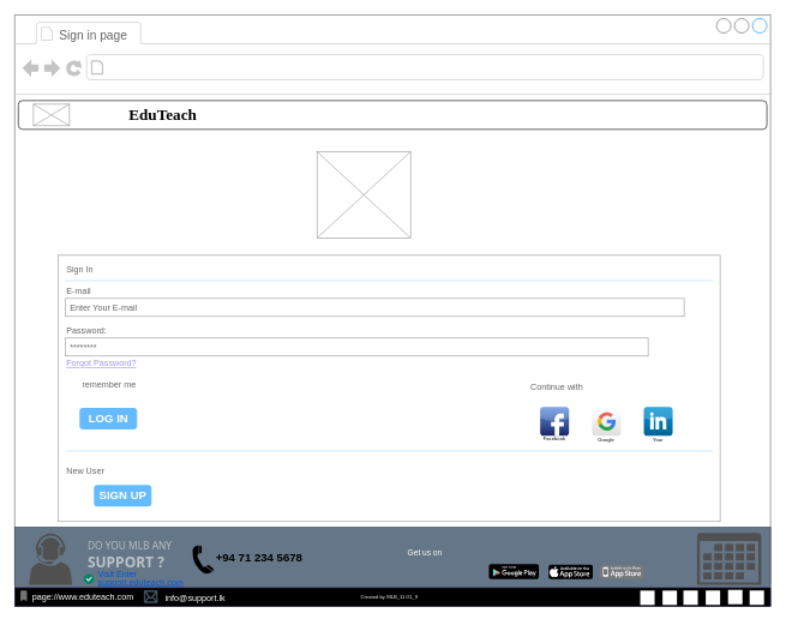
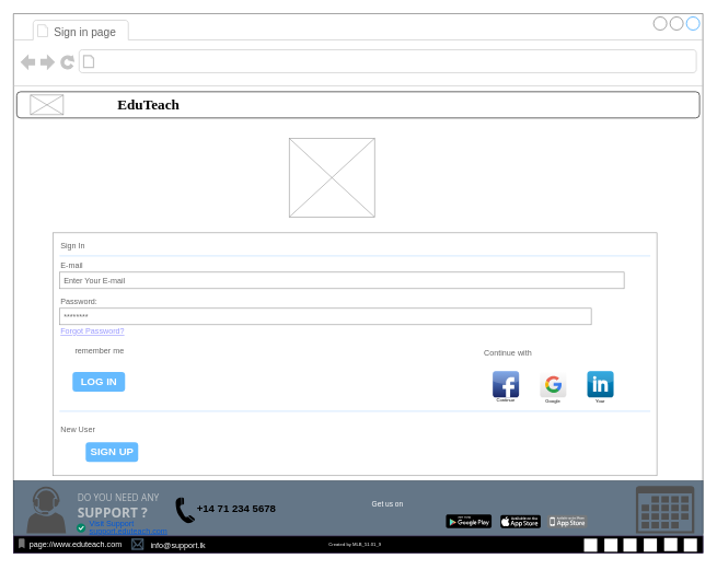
- <mxCell id="16" value="&lt;font style=&quot;font-size: 7px;&quot;&gt;Facebook&lt;/font&gt;" style="text;html=1;strokeColor=none;fillColor=none;align=center;verticalAlign=middle;whiteSpace=wrap;rounded=0;" parent="4" vertex="1"><mxGeometry x="660" y="243" width="60" height="22.36" as="geometry" /></mxCell>
+ <mxCell id="16" value="&lt;font style=&quot;font-size: 7px;&quot;&gt;Continue&lt;/font&gt;" style="text;html=1;strokeColor=none;fillColor=none;align=center;verticalAlign=middle;whiteSpace=wrap;rounded=0;" parent="4" vertex="1"><mxGeometry x="660" y="243" width="60" height="22.36" as="geometry" /></mxCell>
- <mxCell id="33" value="&lt;p style=&quot;line-height: 90%;&quot;&gt;&lt;/p&gt;&lt;div style=&quot;text-align: left; line-height: 40%; font-size: 11px;&quot;&gt;&lt;p style=&quot;margin: 0px 0px 10px; color: rgb(189, 195, 199); font-family: &amp;quot;Open Sans&amp;quot;, sans-serif; font-size: 14px; line-height: 40%;&quot; dir=&quot;ltr&quot;&gt;&lt;span style=&quot;background-color: rgb(100, 118, 135);&quot;&gt;DO YOU MLB ANY&lt;/span&gt;&lt;/p&gt;&lt;p style=&quot;margin: 0px 0px 10px; color: rgb(189, 195, 199); font-family: &amp;quot;Open Sans&amp;quot;, sans-serif; font-size: 2rem; line-height: 40%;&quot;&gt;&lt;span style=&quot;font-weight: 700; font-size: 20px; background-color: rgb(100, 118, 135);&quot;&gt;SUPPORT ?&lt;/span&gt;&lt;/p&gt;&lt;/div&gt;&lt;p&gt;&lt;/p&gt;" style="text;html=1;strokeColor=none;fillColor=none;align=center;verticalAlign=middle;whiteSpace=wrap;rounded=0;" parent="1" vertex="1"><mxGeometry x="100" y="735.5" width="160" height="71.5" as="geometry" /></mxCell>
+ <mxCell id="33" value="&lt;p style=&quot;line-height: 90%;&quot;&gt;&lt;/p&gt;&lt;div style=&quot;text-align: left; line-height: 40%; font-size: 11px;&quot;&gt;&lt;p style=&quot;margin: 0px 0px 10px; color: rgb(189, 195, 199); font-family: &amp;quot;Open Sans&amp;quot;, sans-serif; font-size: 14px; line-height: 40%;&quot; dir=&quot;ltr&quot;&gt;&lt;span style=&quot;background-color: rgb(100, 118, 135);&quot;&gt;DO YOU NEED ANY&lt;/span&gt;&lt;/p&gt;&lt;p style=&quot;margin: 0px 0px 10px; color: rgb(189, 195, 199); font-family: &amp;quot;Open Sans&amp;quot;, sans-serif; font-size: 2rem; line-height: 40%;&quot;&gt;&lt;span style=&quot;font-weight: 700; font-size: 20px; background-color: rgb(100, 118, 135);&quot;&gt;SUPPORT ?&lt;/span&gt;&lt;/p&gt;&lt;/div&gt;&lt;p&gt;&lt;/p&gt;" style="text;html=1;strokeColor=none;fillColor=none;align=center;verticalAlign=middle;whiteSpace=wrap;rounded=0;" parent="1" vertex="1"><mxGeometry x="100" y="735.5" width="160" height="71.5" as="geometry" /></mxCell>
- <mxCell id="40" value="&lt;b&gt;&lt;font style=&quot;font-size: 16px;&quot;&gt;+94 71 234 5678&amp;nbsp;&lt;/font&gt;&lt;/b&gt;" style="text;html=1;strokeColor=none;fillColor=none;align=center;verticalAlign=middle;whiteSpace=wrap;rounded=0;" parent="1" vertex="1"><mxGeometry x="277" y="759.37" width="170" height="30" as="geometry" /></mxCell>
+ <mxCell id="40" value="&lt;b&gt;&lt;font style=&quot;font-size: 16px;&quot;&gt;+14 71 234 5678&amp;nbsp;&lt;/font&gt;&lt;/b&gt;" style="text;html=1;strokeColor=none;fillColor=none;align=center;verticalAlign=middle;whiteSpace=wrap;rounded=0;" parent="1" vertex="1"><mxGeometry x="277" y="759.37" width="170" height="30" as="geometry" /></mxCell>
- <mxCell id="36" value="&lt;p style=&quot;line-height: 90%;&quot;&gt;Visit Enter&lt;br&gt;&lt;u&gt;support.eduteach.com&lt;/u&gt;&lt;/p&gt;" style="fillColor=none;strokeColor=none;html=1;fontColor=#0057D8;align=left;fontSize=12;sketch=0;" parent="1" vertex="1"><mxGeometry x="134" y="786.85" width="125" height="33" as="geometry" /></mxCell>
+ <mxCell id="36" value="&lt;p style=&quot;line-height: 90%;&quot;&gt;Visit Support&lt;br&gt;&lt;u&gt;support.eduteach.com&lt;/u&gt;&lt;/p&gt;" style="fillColor=none;strokeColor=none;html=1;fontColor=#0057D8;align=left;fontSize=12;sketch=0;" parent="1" vertex="1"><mxGeometry x="134" y="786.85" width="125" height="33" as="geometry" /></mxCell>
- <mxCell id="42" value="&lt;font color=&quot;#ffffff&quot; style=&quot;font-size: 7px;&quot;&gt;Created by MLB_11.01_9&lt;/font&gt;" style="text;html=1;strokeColor=none;fillColor=none;align=center;verticalAlign=middle;whiteSpace=wrap;rounded=0;" parent="1" vertex="1"><mxGeometry x="450" y="812" width="181" height="30" as="geometry" /></mxCell>
+ <mxCell id="42" value="&lt;font color=&quot;#ffffff&quot; style=&quot;font-size: 7px;&quot;&gt;Created by MLB_51.01_9&lt;/font&gt;" style="text;html=1;strokeColor=none;fillColor=none;align=center;verticalAlign=middle;whiteSpace=wrap;rounded=0;" parent="1" vertex="1"><mxGeometry x="450" y="812" width="181" height="30" as="geometry" /></mxCell>
